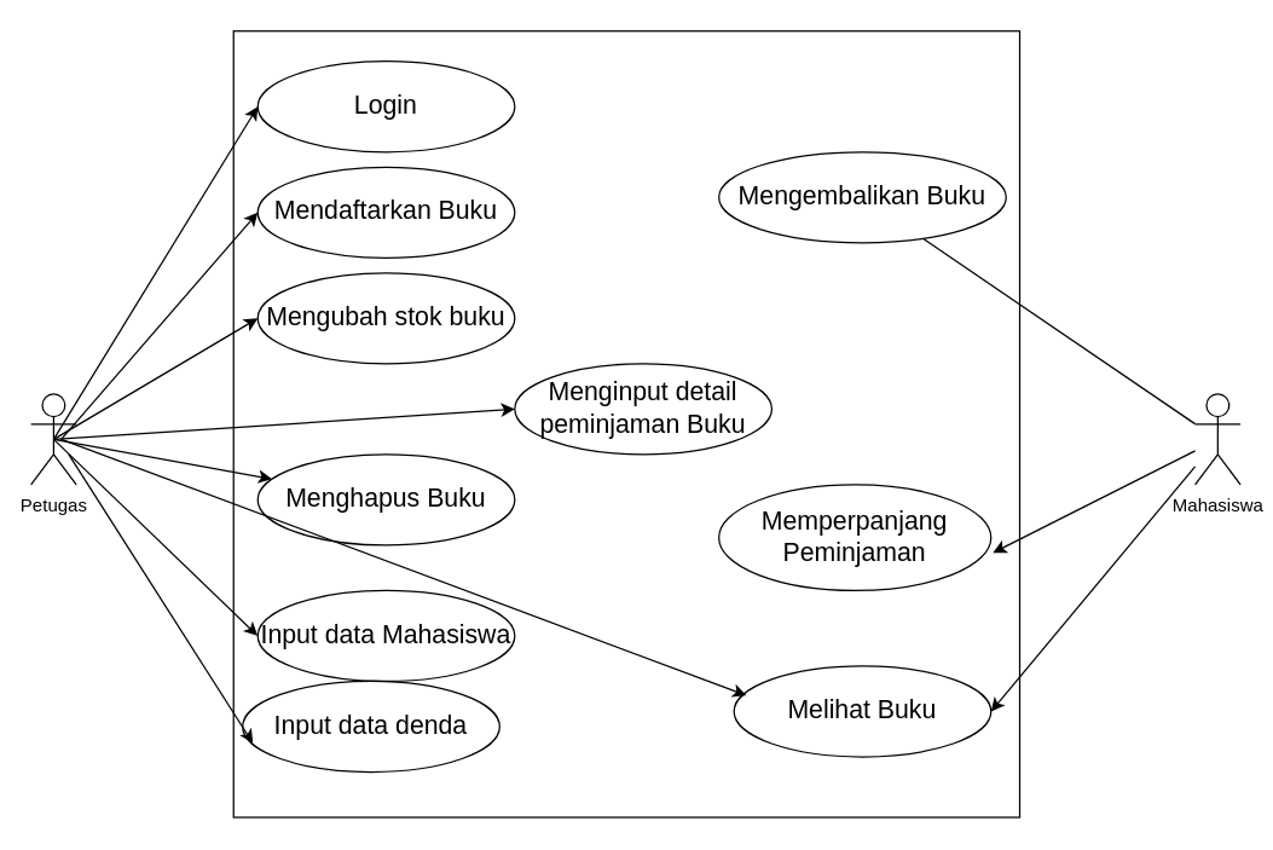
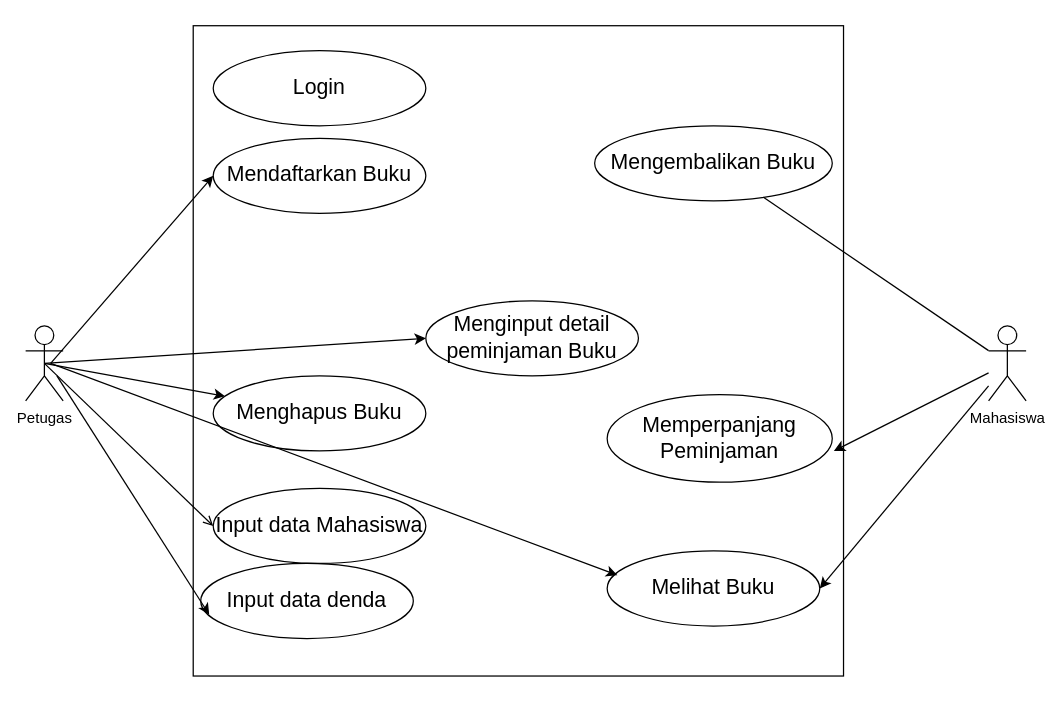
- <mxCell id="16" value="" style="endArrow=classic;html=1;rounded=0;fontSize=17;exitX=0.5;exitY=0.5;exitDx=0;exitDy=0;exitPerimeter=0;entryX=0;entryY=0.5;entryDx=0;entryDy=0;" parent="1" source="2" target="11" edge="1"><mxGeometry width="50" height="50" relative="1" as="geometry"><mxPoint x="390" y="290" as="sourcePoint" /><mxPoint x="440" y="240" as="targetPoint" /></mxGeometry></mxCell>
- <mxCell id="13" value="&lt;font style=&quot;font-size: 17px&quot;&gt;Mengubah stok buku&lt;/font&gt;" style="ellipse;whiteSpace=wrap;html=1;" parent="1" vertex="1"><mxGeometry x="170" y="180" width="170" height="60" as="geometry" /></mxCell>
- <mxCell id="18" value="" style="endArrow=classic;html=1;rounded=0;fontSize=17;exitX=0.5;exitY=0.5;exitDx=0;exitDy=0;exitPerimeter=0;entryX=0;entryY=0.5;entryDx=0;entryDy=0;" parent="1" source="2" target="13" edge="1"><mxGeometry width="50" height="50" relative="1" as="geometry"><mxPoint x="55" y="310" as="sourcePoint" /><mxPoint x="190" y="90" as="targetPoint" /></mxGeometry></mxCell>
- <mxCell id="6" value="&lt;font style=&quot;font-size: 17px&quot;&gt;Memperpanjang Peminjaman&lt;/font&gt;" style="ellipse;whiteSpace=wrap;html=1;" parent="1" vertex="1"><mxGeometry x="475" y="320" width="180" height="70" as="geometry" /></mxCell>
+ <mxCell id="6" value="&lt;font style=&quot;font-size: 17px&quot;&gt;Memperpanjang Peminjaman&lt;/font&gt;" style="ellipse;whiteSpace=wrap;html=1;" parent="1" vertex="1"><mxGeometry x="485" y="315" width="180" height="70" as="geometry" /></mxCell>
- <mxCell id="20" value="" style="endArrow=classic;html=1;rounded=0;fontSize=17;exitX=0.5;exitY=0.5;exitDx=0;exitDy=0;exitPerimeter=0;entryX=0;entryY=0.5;entryDx=0;entryDy=0;" parent="1" source="2" target="21" edge="1"><mxGeometry width="50" height="50" relative="1" as="geometry"><mxPoint x="75" y="330" as="sourcePoint" /><mxPoint x="210" y="110" as="targetPoint" /></mxGeometry></mxCell>
+ <mxCell id="20" value="" style="endArrow=open;html=1;rounded=0;fontSize=17;exitX=0.5;exitY=0.5;exitDx=0;exitDy=0;exitPerimeter=0;entryX=0;entryY=0.5;entryDx=0;entryDy=0;" parent="1" source="2" target="21" edge="1"><mxGeometry width="50" height="50" relative="1" as="geometry"><mxPoint x="75" y="330" as="sourcePoint" /><mxPoint x="210" y="110" as="targetPoint" /></mxGeometry></mxCell>
